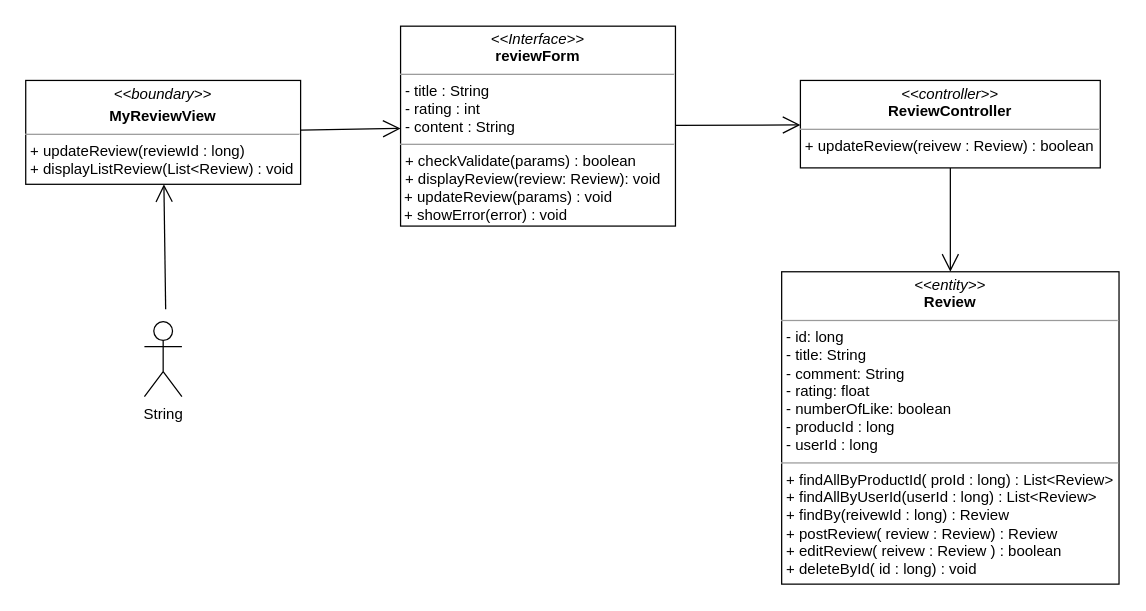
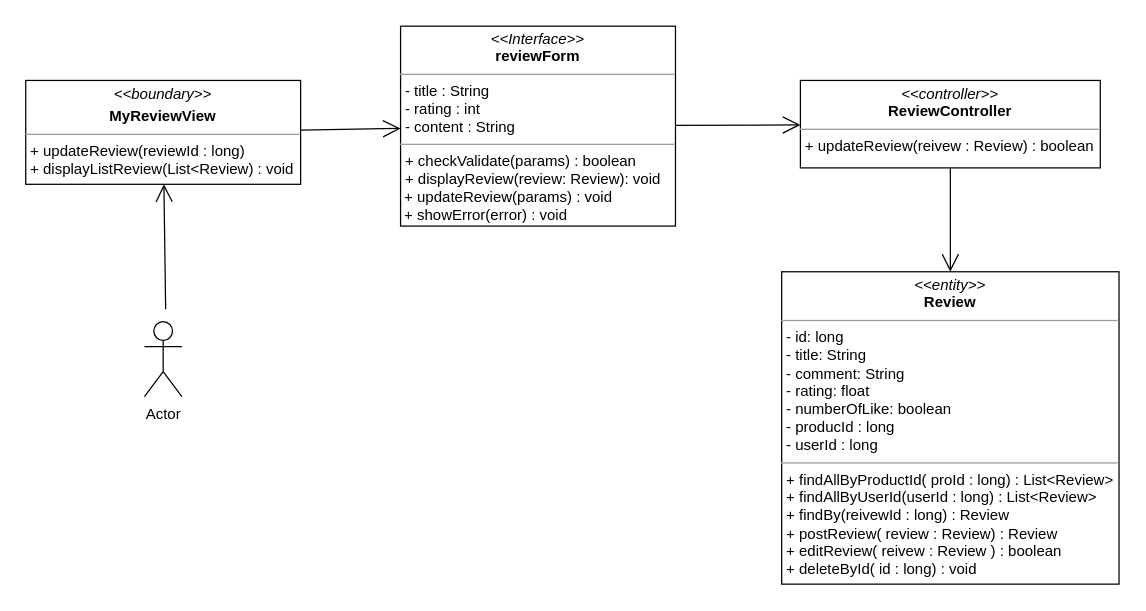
- <mxCell id="8" value="String" style="shape=umlActor;verticalLabelPosition=bottom;verticalAlign=top;html=1;" vertex="1" parent="1"><mxGeometry x="115" y="257" width="30" height="60" as="geometry" /></mxCell>
+ <mxCell id="8" value="Actor" style="shape=umlActor;verticalLabelPosition=bottom;verticalAlign=top;html=1;" vertex="1" parent="1"><mxGeometry x="115" y="257" width="30" height="60" as="geometry" /></mxCell>
